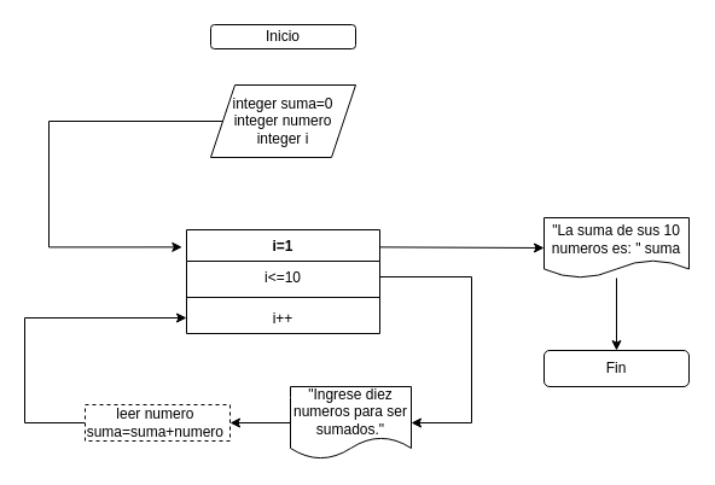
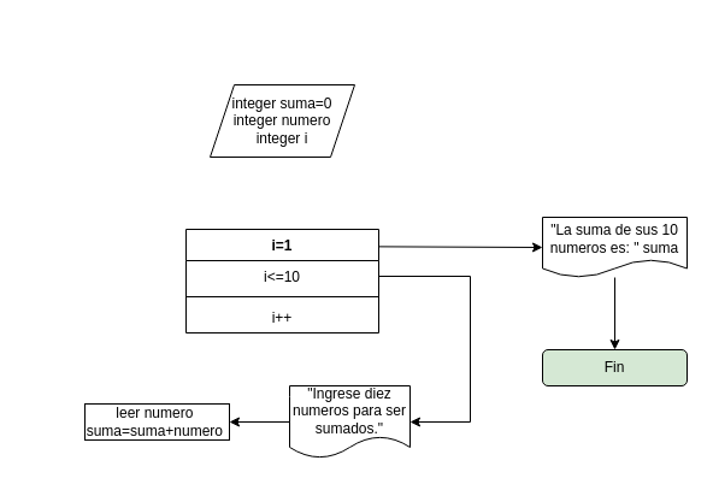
- <mxCell id="2" value="Inicio" style="rounded=1;whiteSpace=wrap;html=1;" vertex="1" parent="1"><mxGeometry x="174" y="20" width="120" height="20" as="geometry" /></mxCell>
- <mxCell id="3" style="edgeStyle=orthogonalEdgeStyle;rounded=0;orthogonalLoop=1;jettySize=auto;html=1;entryX=-0.023;entryY=0.167;entryDx=0;entryDy=0;entryPerimeter=0;" edge="1" parent="1" source="4" target="5"><mxGeometry relative="1" as="geometry"><Array as="points"><mxPoint x="40" y="100" /><mxPoint x="40" y="204" /></Array></mxGeometry></mxCell>
- <mxCell id="9" style="edgeStyle=orthogonalEdgeStyle;rounded=0;orthogonalLoop=1;jettySize=auto;html=1;" edge="1" parent="1" source="10" target="8"><mxGeometry relative="1" as="geometry"><Array as="points"><mxPoint x="20" y="350" /><mxPoint x="20" y="263" /></Array></mxGeometry></mxCell>
- <mxCell id="17" value="Fin" style="rounded=1;whiteSpace=wrap;html=1;align=center;" vertex="1" parent="1"><mxGeometry x="450" y="290" width="120" height="30" as="geometry" /></mxCell>
+ <mxCell id="17" value="Fin" style="rounded=1;whiteSpace=wrap;html=1;align=center;fillColor=#d5e8d4;" vertex="1" parent="1"><mxGeometry x="450" y="290" width="120" height="30" as="geometry" /></mxCell>
- <mxCell id="10" value="&lt;div&gt;leer numero&amp;nbsp;&lt;/div&gt;&lt;div&gt;suma=suma+numero&amp;nbsp;&lt;/div&gt;" style="rounded=0;whiteSpace=wrap;html=1;align=center;dashed=1;" vertex="1" parent="1"><mxGeometry x="70" y="335" width="120" height="30" as="geometry" /></mxCell>
+ <mxCell id="10" value="&lt;div&gt;leer numero&amp;nbsp;&lt;/div&gt;&lt;div&gt;suma=suma+numero&amp;nbsp;&lt;/div&gt;" style="rounded=0;whiteSpace=wrap;html=1;align=center;" vertex="1" parent="1"><mxGeometry x="70" y="335" width="120" height="30" as="geometry" /></mxCell>
